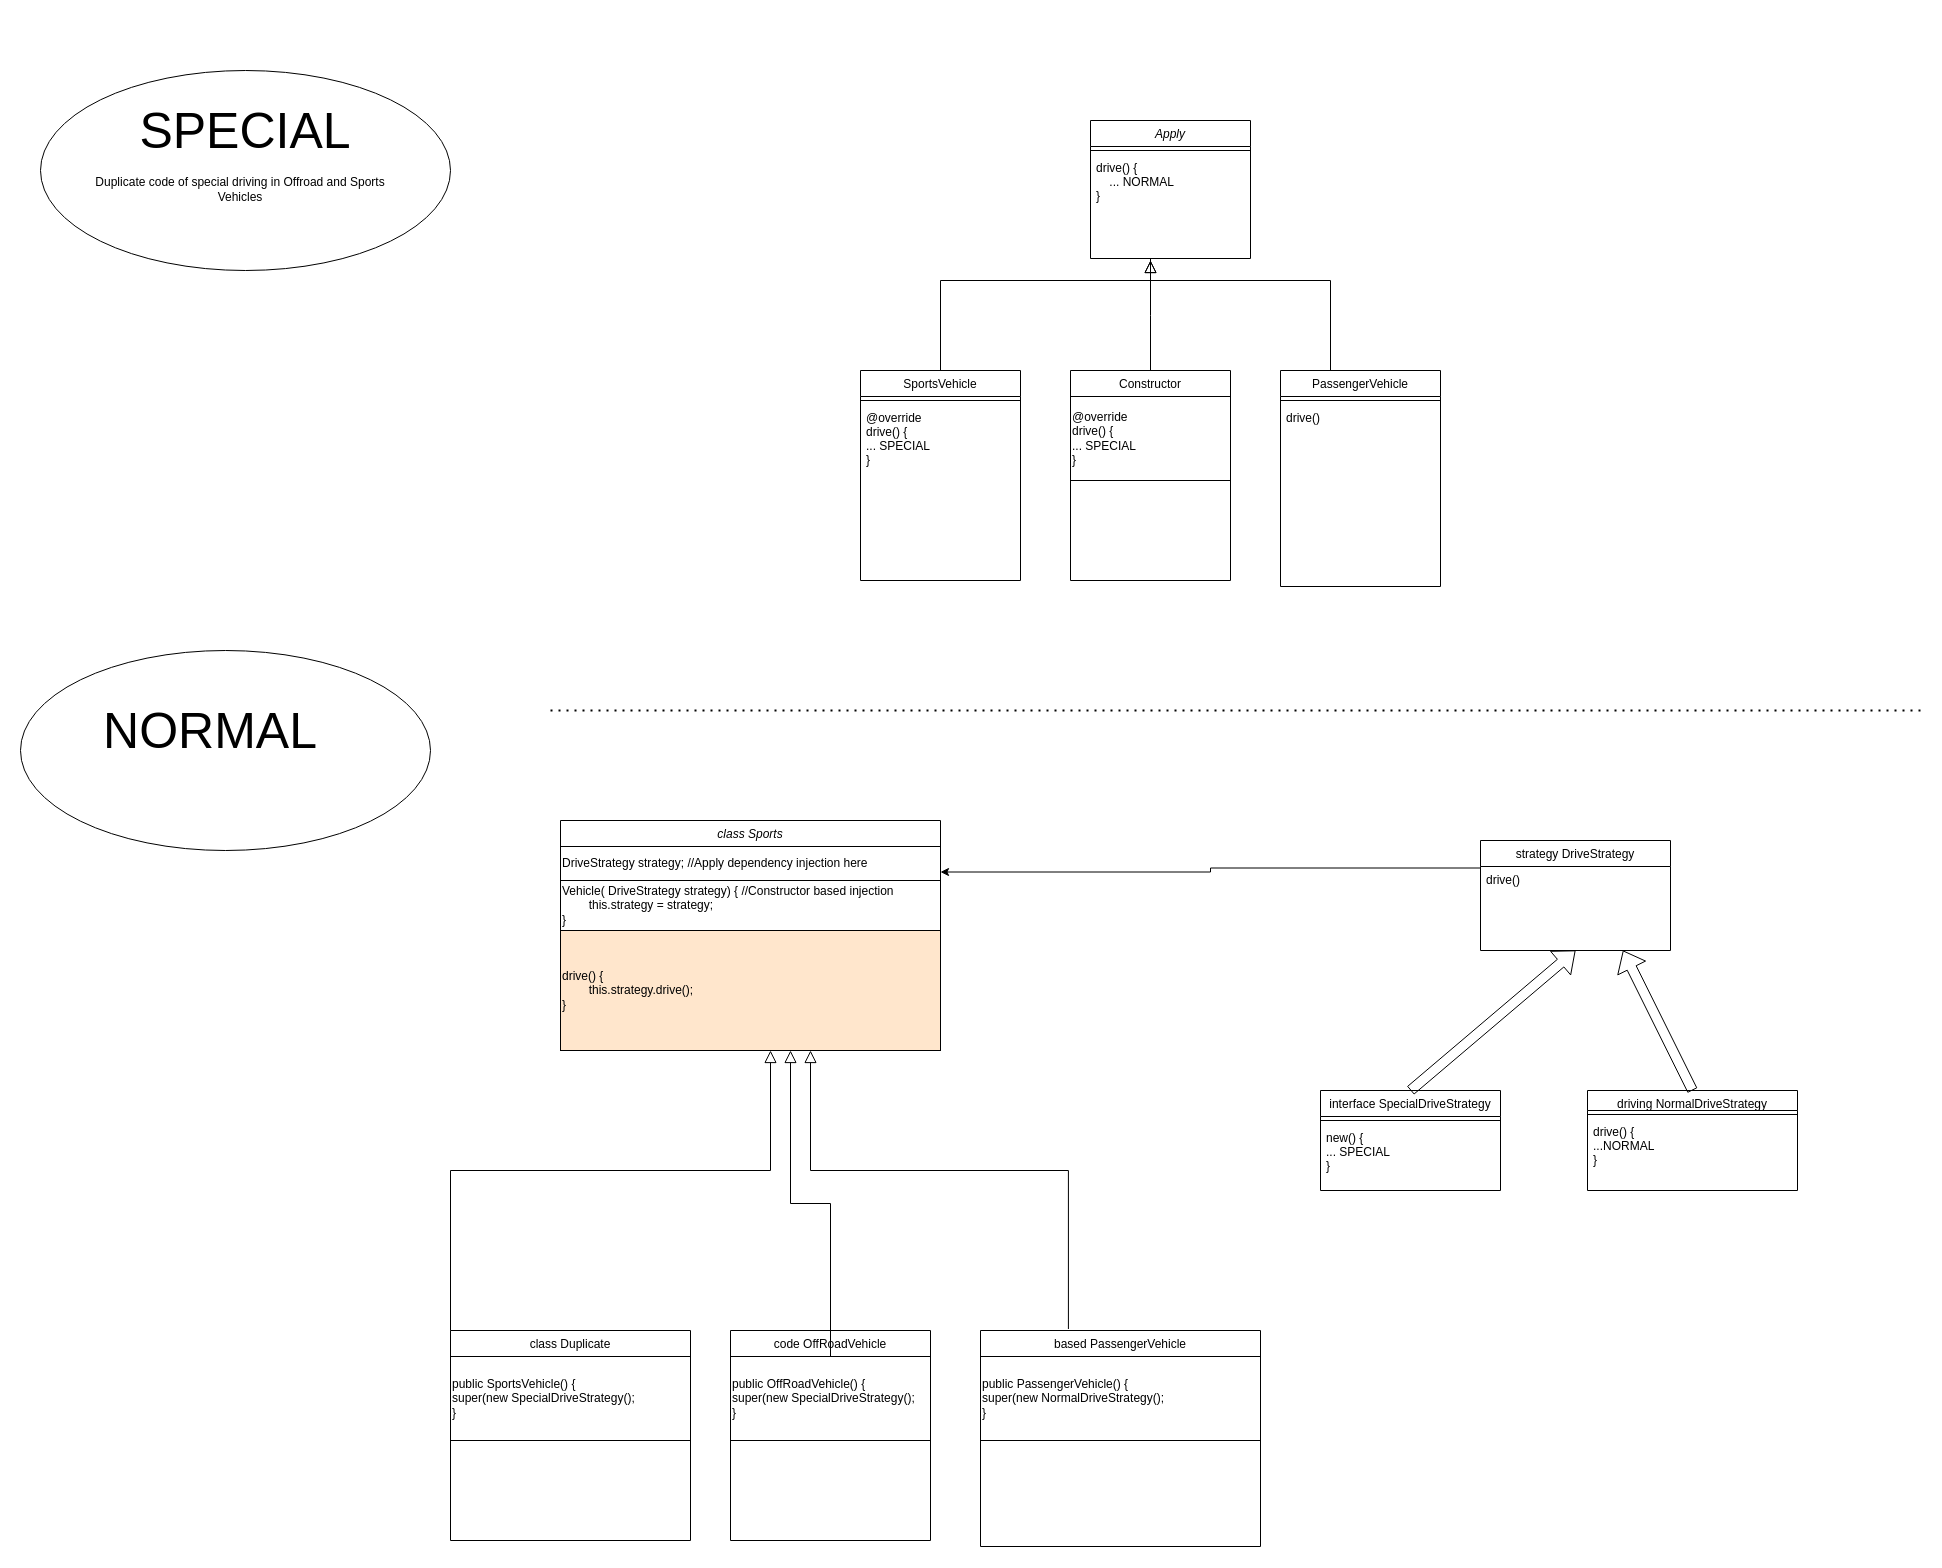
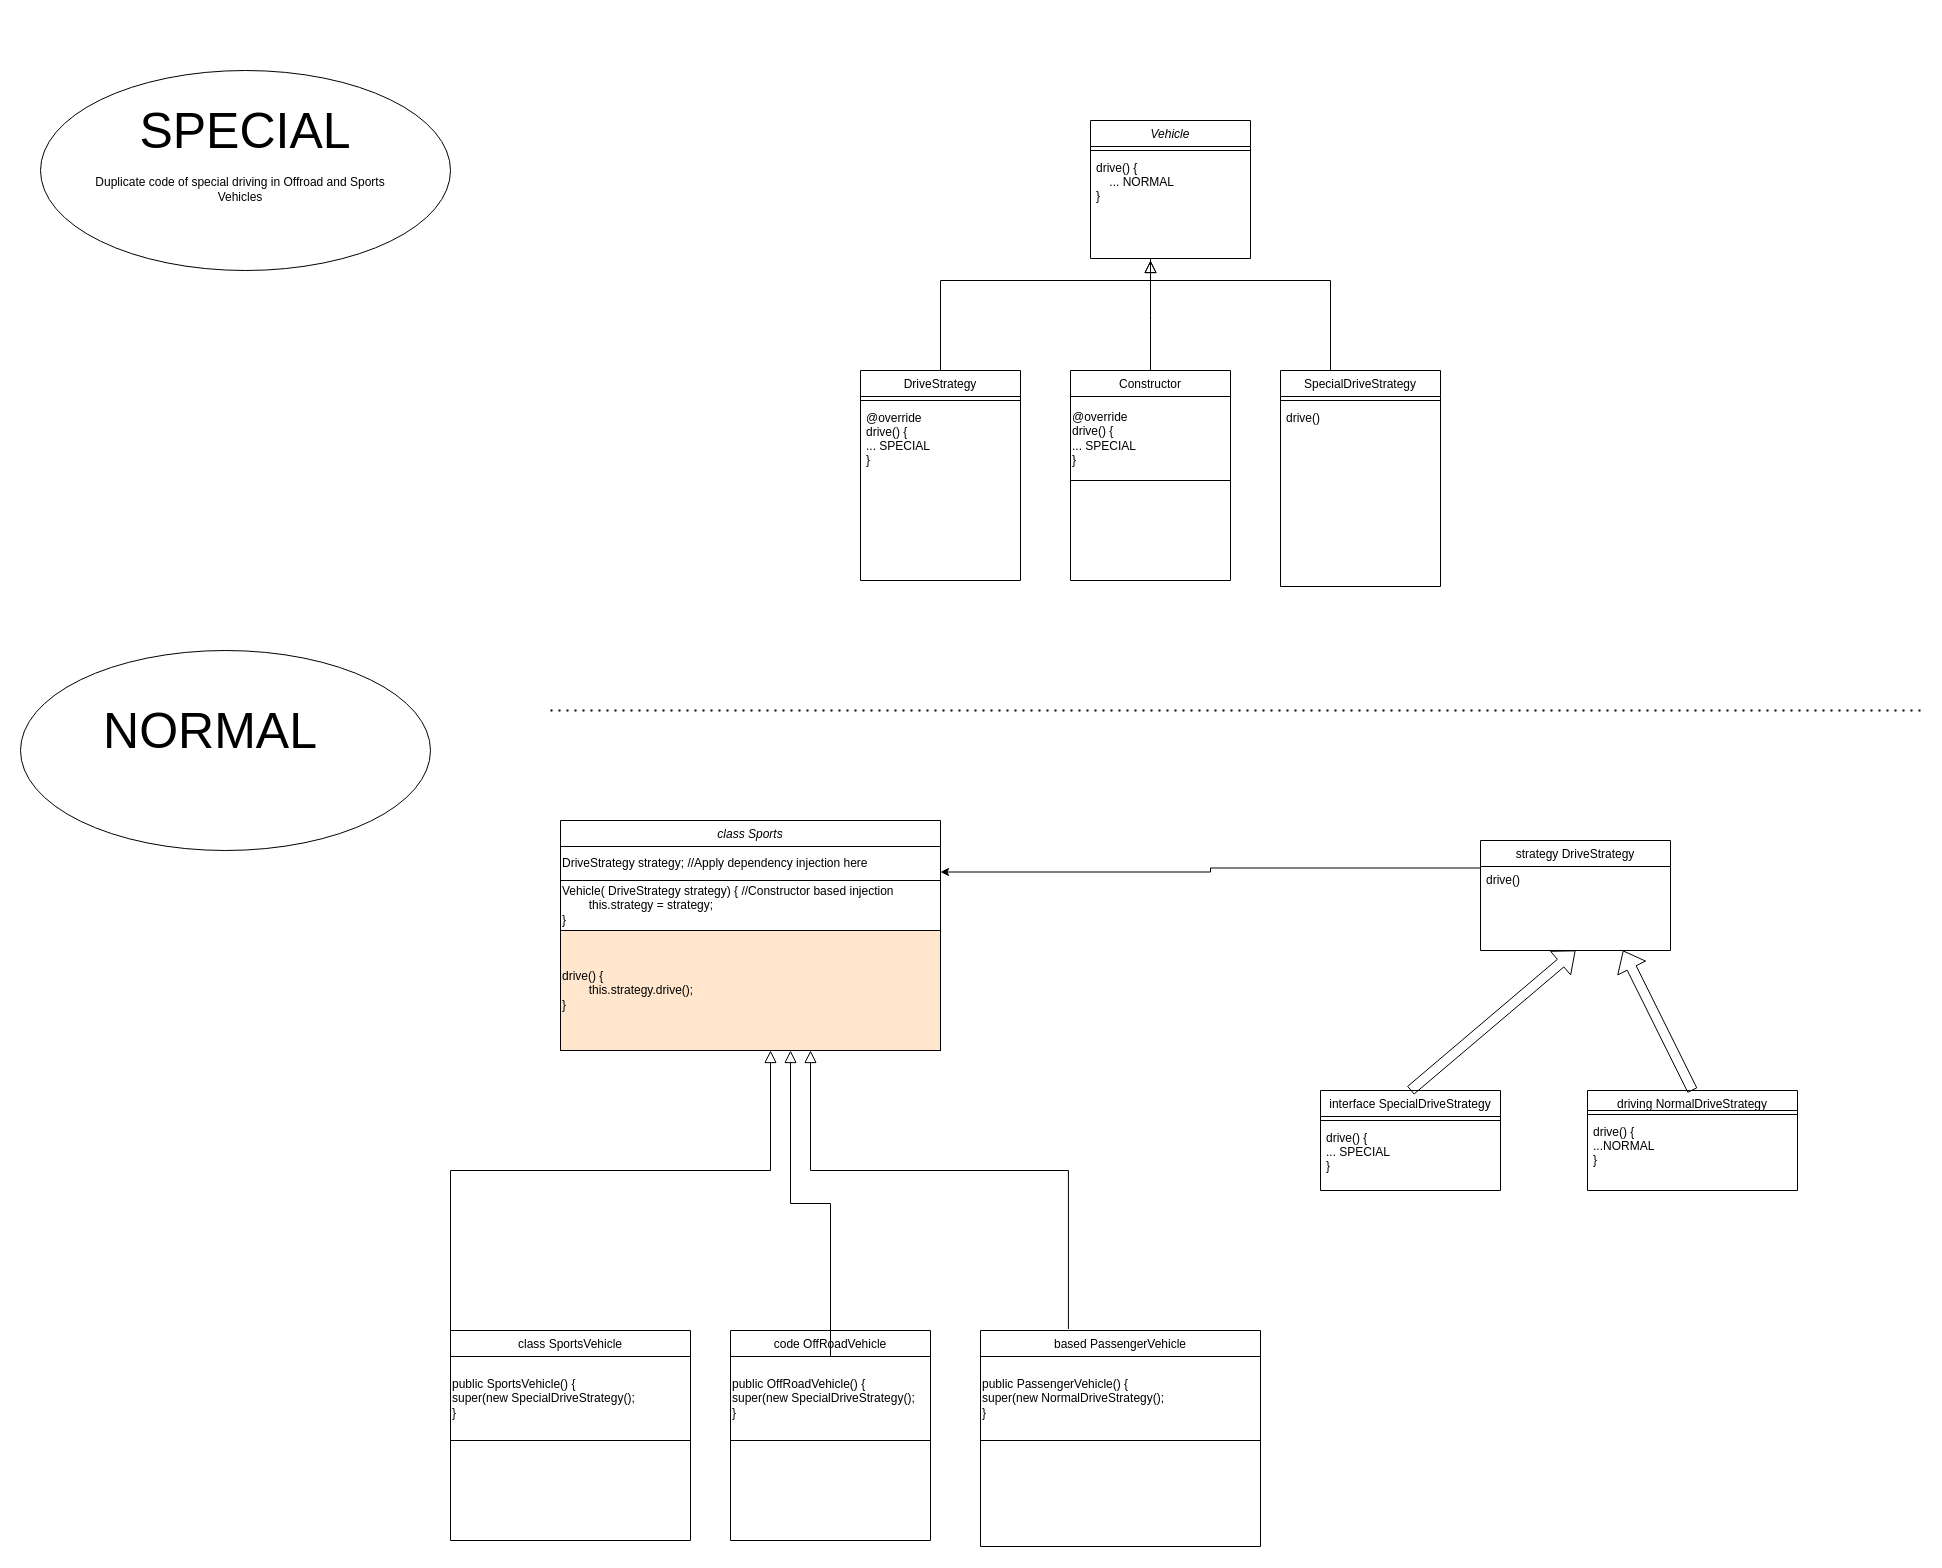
- <mxCell id="2" value="Apply" style="swimlane;fontStyle=2;align=center;verticalAlign=top;childLayout=stackLayout;horizontal=1;startSize=26;horizontalStack=0;resizeParent=1;resizeLast=0;collapsible=1;marginBottom=0;rounded=0;shadow=0;strokeWidth=1;" parent="1" vertex="1"><mxGeometry x="1090" y="120" width="160" height="138" as="geometry"><mxRectangle x="230" y="140" width="160" height="26" as="alternateBounds" /></mxGeometry></mxCell>
+ <mxCell id="2" value="Vehicle" style="swimlane;fontStyle=2;align=center;verticalAlign=top;childLayout=stackLayout;horizontal=1;startSize=26;horizontalStack=0;resizeParent=1;resizeLast=0;collapsible=1;marginBottom=0;rounded=0;shadow=0;strokeWidth=1;" parent="1" vertex="1"><mxGeometry x="1090" y="120" width="160" height="138" as="geometry"><mxRectangle x="230" y="140" width="160" height="26" as="alternateBounds" /></mxGeometry></mxCell>
- <mxCell id="5" value="SportsVehicle" style="swimlane;fontStyle=0;align=center;verticalAlign=top;childLayout=stackLayout;horizontal=1;startSize=26;horizontalStack=0;resizeParent=1;resizeLast=0;collapsible=1;marginBottom=0;rounded=0;shadow=0;strokeWidth=1;" parent="1" vertex="1"><mxGeometry x="860" y="370" width="160" height="210" as="geometry"><mxRectangle x="130" y="380" width="160" height="26" as="alternateBounds" /></mxGeometry></mxCell>
+ <mxCell id="5" value="DriveStrategy" style="swimlane;fontStyle=0;align=center;verticalAlign=top;childLayout=stackLayout;horizontal=1;startSize=26;horizontalStack=0;resizeParent=1;resizeLast=0;collapsible=1;marginBottom=0;rounded=0;shadow=0;strokeWidth=1;" parent="1" vertex="1"><mxGeometry x="860" y="370" width="160" height="210" as="geometry"><mxRectangle x="130" y="380" width="160" height="26" as="alternateBounds" /></mxGeometry></mxCell>
- <mxCell id="12" value="PassengerVehicle" style="swimlane;fontStyle=0;align=center;verticalAlign=top;childLayout=stackLayout;horizontal=1;startSize=26;horizontalStack=0;resizeParent=1;resizeLast=0;collapsible=1;marginBottom=0;rounded=0;shadow=0;strokeWidth=1;" parent="1" vertex="1"><mxGeometry x="1280" y="370" width="160" height="216" as="geometry"><mxRectangle x="550" y="140" width="160" height="26" as="alternateBounds" /></mxGeometry></mxCell>
+ <mxCell id="12" value="SpecialDriveStrategy" style="swimlane;fontStyle=0;align=center;verticalAlign=top;childLayout=stackLayout;horizontal=1;startSize=26;horizontalStack=0;resizeParent=1;resizeLast=0;collapsible=1;marginBottom=0;rounded=0;shadow=0;strokeWidth=1;" parent="1" vertex="1"><mxGeometry x="1280" y="370" width="160" height="216" as="geometry"><mxRectangle x="550" y="140" width="160" height="26" as="alternateBounds" /></mxGeometry></mxCell>
- <mxCell id="35" value="new() {&#10;... SPECIAL&#10;}" style="text;align=left;verticalAlign=top;spacingLeft=4;spacingRight=4;overflow=hidden;rotatable=0;points=[[0,0.5],[1,0.5]];portConstraint=eastwest;" vertex="1" parent="33"><mxGeometry y="34" width="180" height="56" as="geometry" /></mxCell>
+ <mxCell id="35" value="drive() {&#10;... SPECIAL&#10;}" style="text;align=left;verticalAlign=top;spacingLeft=4;spacingRight=4;overflow=hidden;rotatable=0;points=[[0,0.5],[1,0.5]];portConstraint=eastwest;" vertex="1" parent="33"><mxGeometry y="34" width="180" height="56" as="geometry" /></mxCell>
- <mxCell id="22" value="class Duplicate" style="swimlane;fontStyle=0;align=center;verticalAlign=top;childLayout=stackLayout;horizontal=1;startSize=26;horizontalStack=0;resizeParent=1;resizeLast=0;collapsible=1;marginBottom=0;rounded=0;shadow=0;strokeWidth=1;" vertex="1" parent="1"><mxGeometry x="450" y="1330" width="240" height="210" as="geometry"><mxRectangle x="130" y="380" width="160" height="26" as="alternateBounds" /></mxGeometry></mxCell>
+ <mxCell id="22" value="class SportsVehicle" style="swimlane;fontStyle=0;align=center;verticalAlign=top;childLayout=stackLayout;horizontal=1;startSize=26;horizontalStack=0;resizeParent=1;resizeLast=0;collapsible=1;marginBottom=0;rounded=0;shadow=0;strokeWidth=1;" vertex="1" parent="1"><mxGeometry x="450" y="1330" width="240" height="210" as="geometry"><mxRectangle x="130" y="380" width="160" height="26" as="alternateBounds" /></mxGeometry></mxCell>
